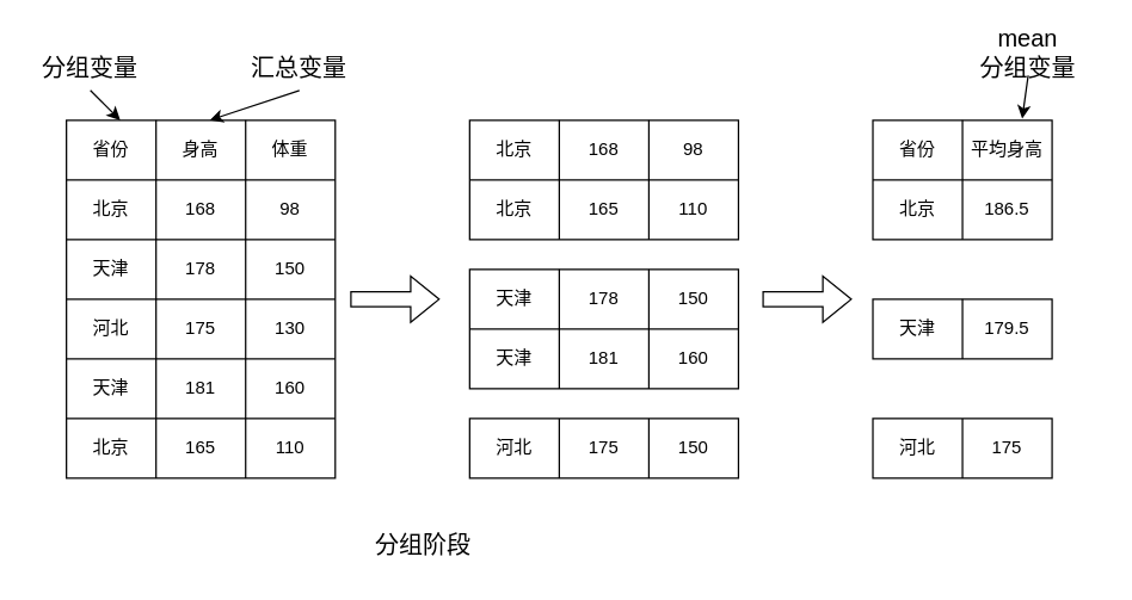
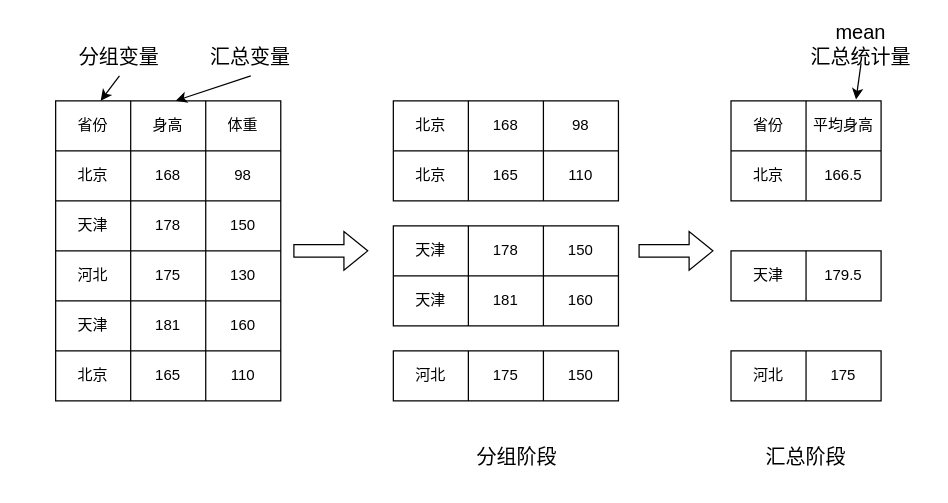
- <mxCell id="74" value="mean&lt;br&gt;分组变量" style="text;html=1;strokeColor=none;fillColor=none;align=center;verticalAlign=middle;whiteSpace=wrap;rounded=0;fontSize=16;" vertex="1" parent="1"><mxGeometry x="640" y="20" width="96" height="30" as="geometry" /></mxCell>
+ <mxCell id="74" value="mean&lt;br&gt;汇总统计量" style="text;html=1;strokeColor=none;fillColor=none;align=center;verticalAlign=middle;whiteSpace=wrap;rounded=0;fontSize=16;" vertex="1" parent="1"><mxGeometry x="640" y="20" width="96" height="30" as="geometry" /></mxCell>
- <mxCell id="69" value="分组变量" style="text;html=1;strokeColor=none;fillColor=none;align=center;verticalAlign=middle;whiteSpace=wrap;rounded=0;fontSize=16;" vertex="1" parent="1"><mxGeometry x="20" y="30" width="80" height="30" as="geometry" /></mxCell>
+ <mxCell id="69" value="分组变量" style="text;html=1;strokeColor=none;fillColor=none;align=center;verticalAlign=middle;whiteSpace=wrap;rounded=0;fontSize=16;" vertex="1" parent="1"><mxGeometry x="55" y="30" width="80" height="30" as="geometry" /></mxCell>
- <mxCell id="60" value="186.5" style="shape=partialRectangle;html=1;whiteSpace=wrap;connectable=0;fillColor=none;top=0;left=0;bottom=0;right=0;overflow=hidden;" vertex="1" parent="58"><mxGeometry x="60" width="60" height="40" as="geometry"><mxRectangle width="60" height="40" as="alternateBounds" /></mxGeometry></mxCell>
+ <mxCell id="60" value="166.5" style="shape=partialRectangle;html=1;whiteSpace=wrap;connectable=0;fillColor=none;top=0;left=0;bottom=0;right=0;overflow=hidden;" vertex="1" parent="58"><mxGeometry x="60" width="60" height="40" as="geometry"><mxRectangle width="60" height="40" as="alternateBounds" /></mxGeometry></mxCell>
- <mxCell id="51" value="&lt;font style=&quot;font-size: 16px;&quot;&gt;分组阶段&lt;/font&gt;" style="text;html=1;strokeColor=none;fillColor=none;align=center;verticalAlign=middle;whiteSpace=wrap;rounded=0;" vertex="1" parent="1"><mxGeometry x="240" y="350" width="86" height="30" as="geometry" /></mxCell>
+ <mxCell id="51" value="&lt;font style=&quot;font-size: 16px;&quot;&gt;分组阶段&lt;/font&gt;" style="text;html=1;strokeColor=none;fillColor=none;align=center;verticalAlign=middle;whiteSpace=wrap;rounded=0;" vertex="1" parent="1"><mxGeometry x="370" y="350" width="86" height="30" as="geometry" /></mxCell>
+ <mxCell id="53" value="&lt;span style=&quot;font-size: 16px;&quot;&gt;汇总阶段&lt;/span&gt;" style="text;html=1;strokeColor=none;fillColor=none;align=center;verticalAlign=middle;whiteSpace=wrap;rounded=0;" vertex="1" parent="1"><mxGeometry x="601" y="350" width="86" height="30" as="geometry" /></mxCell>
